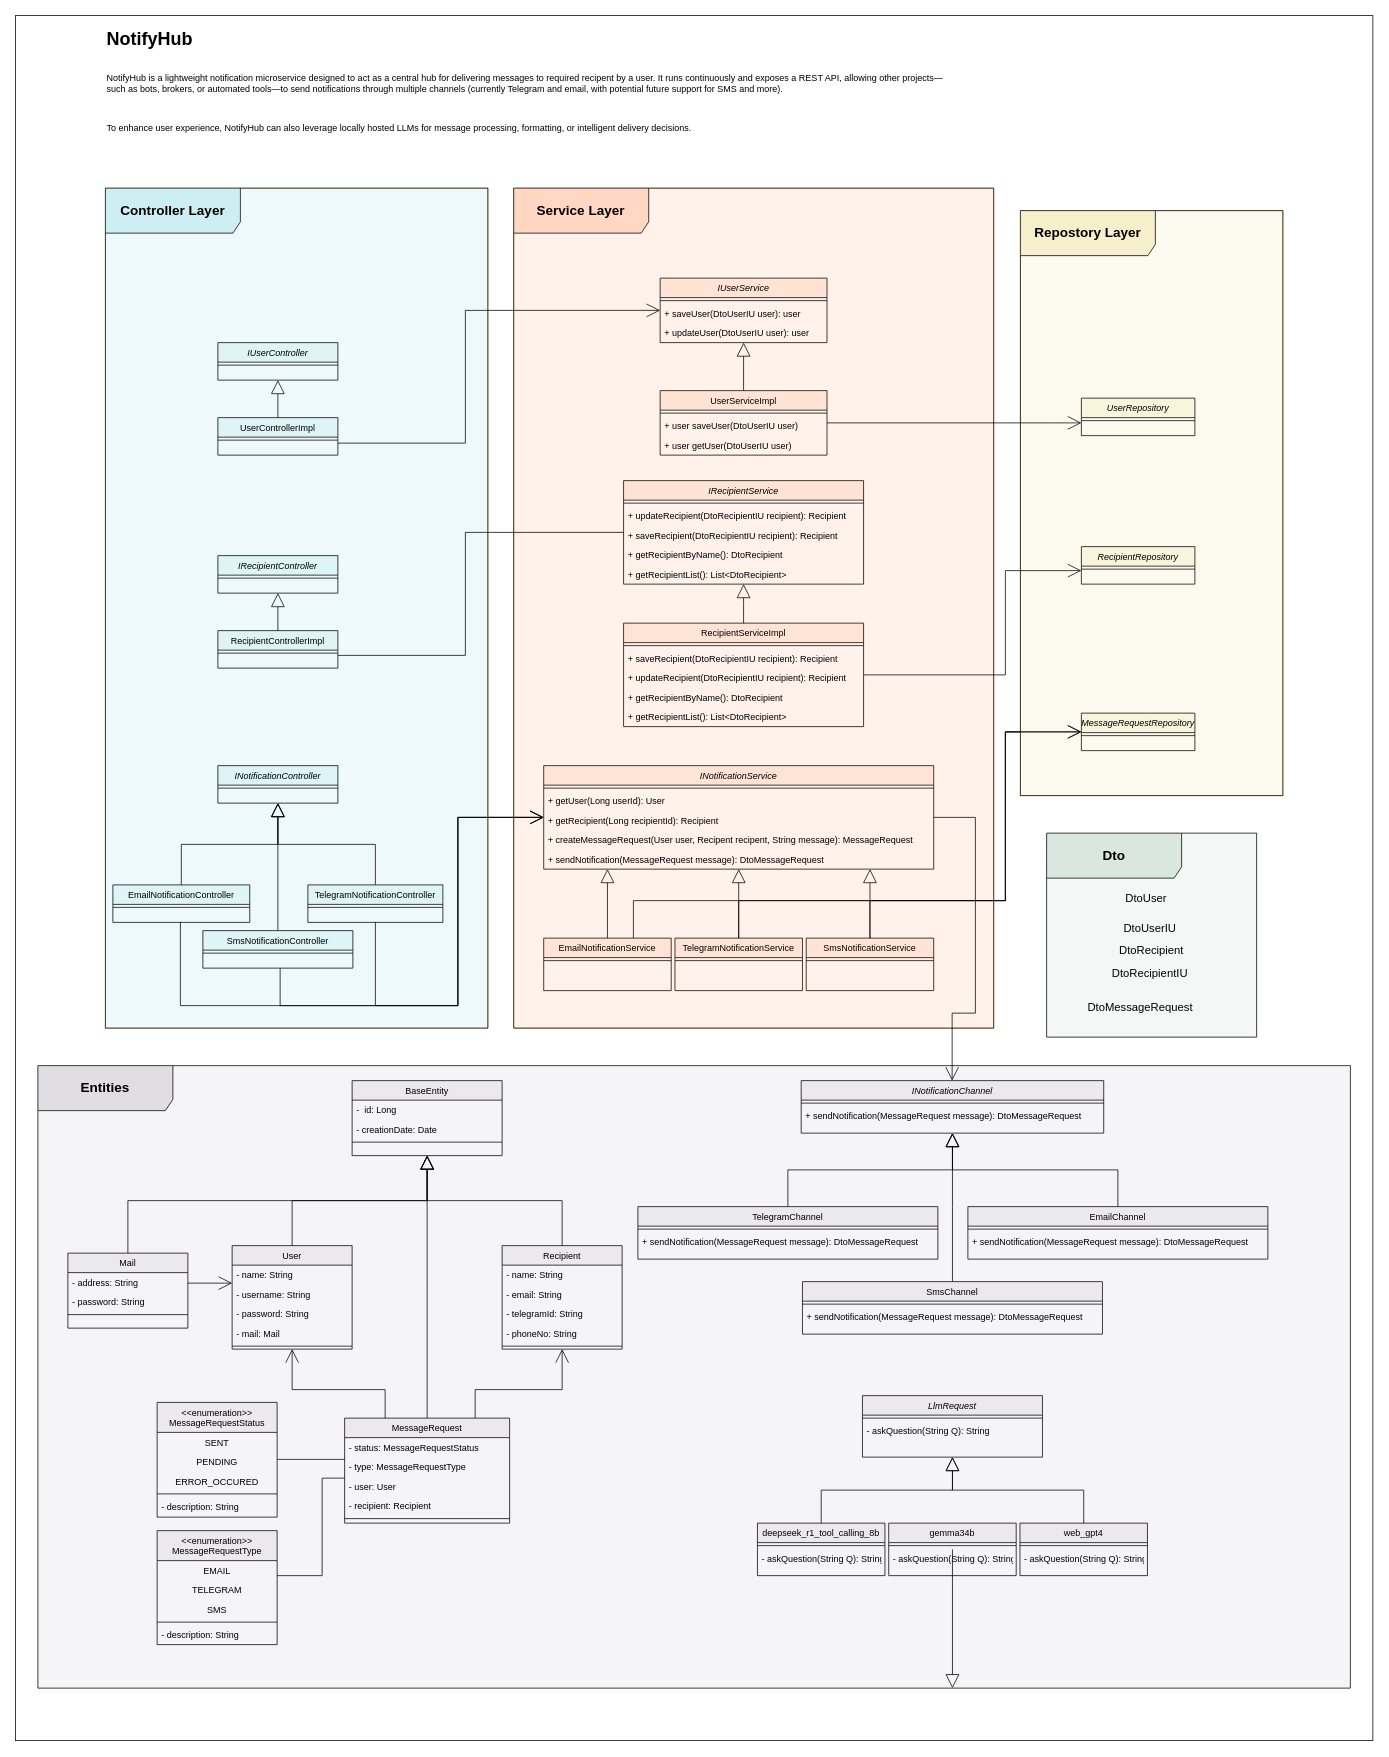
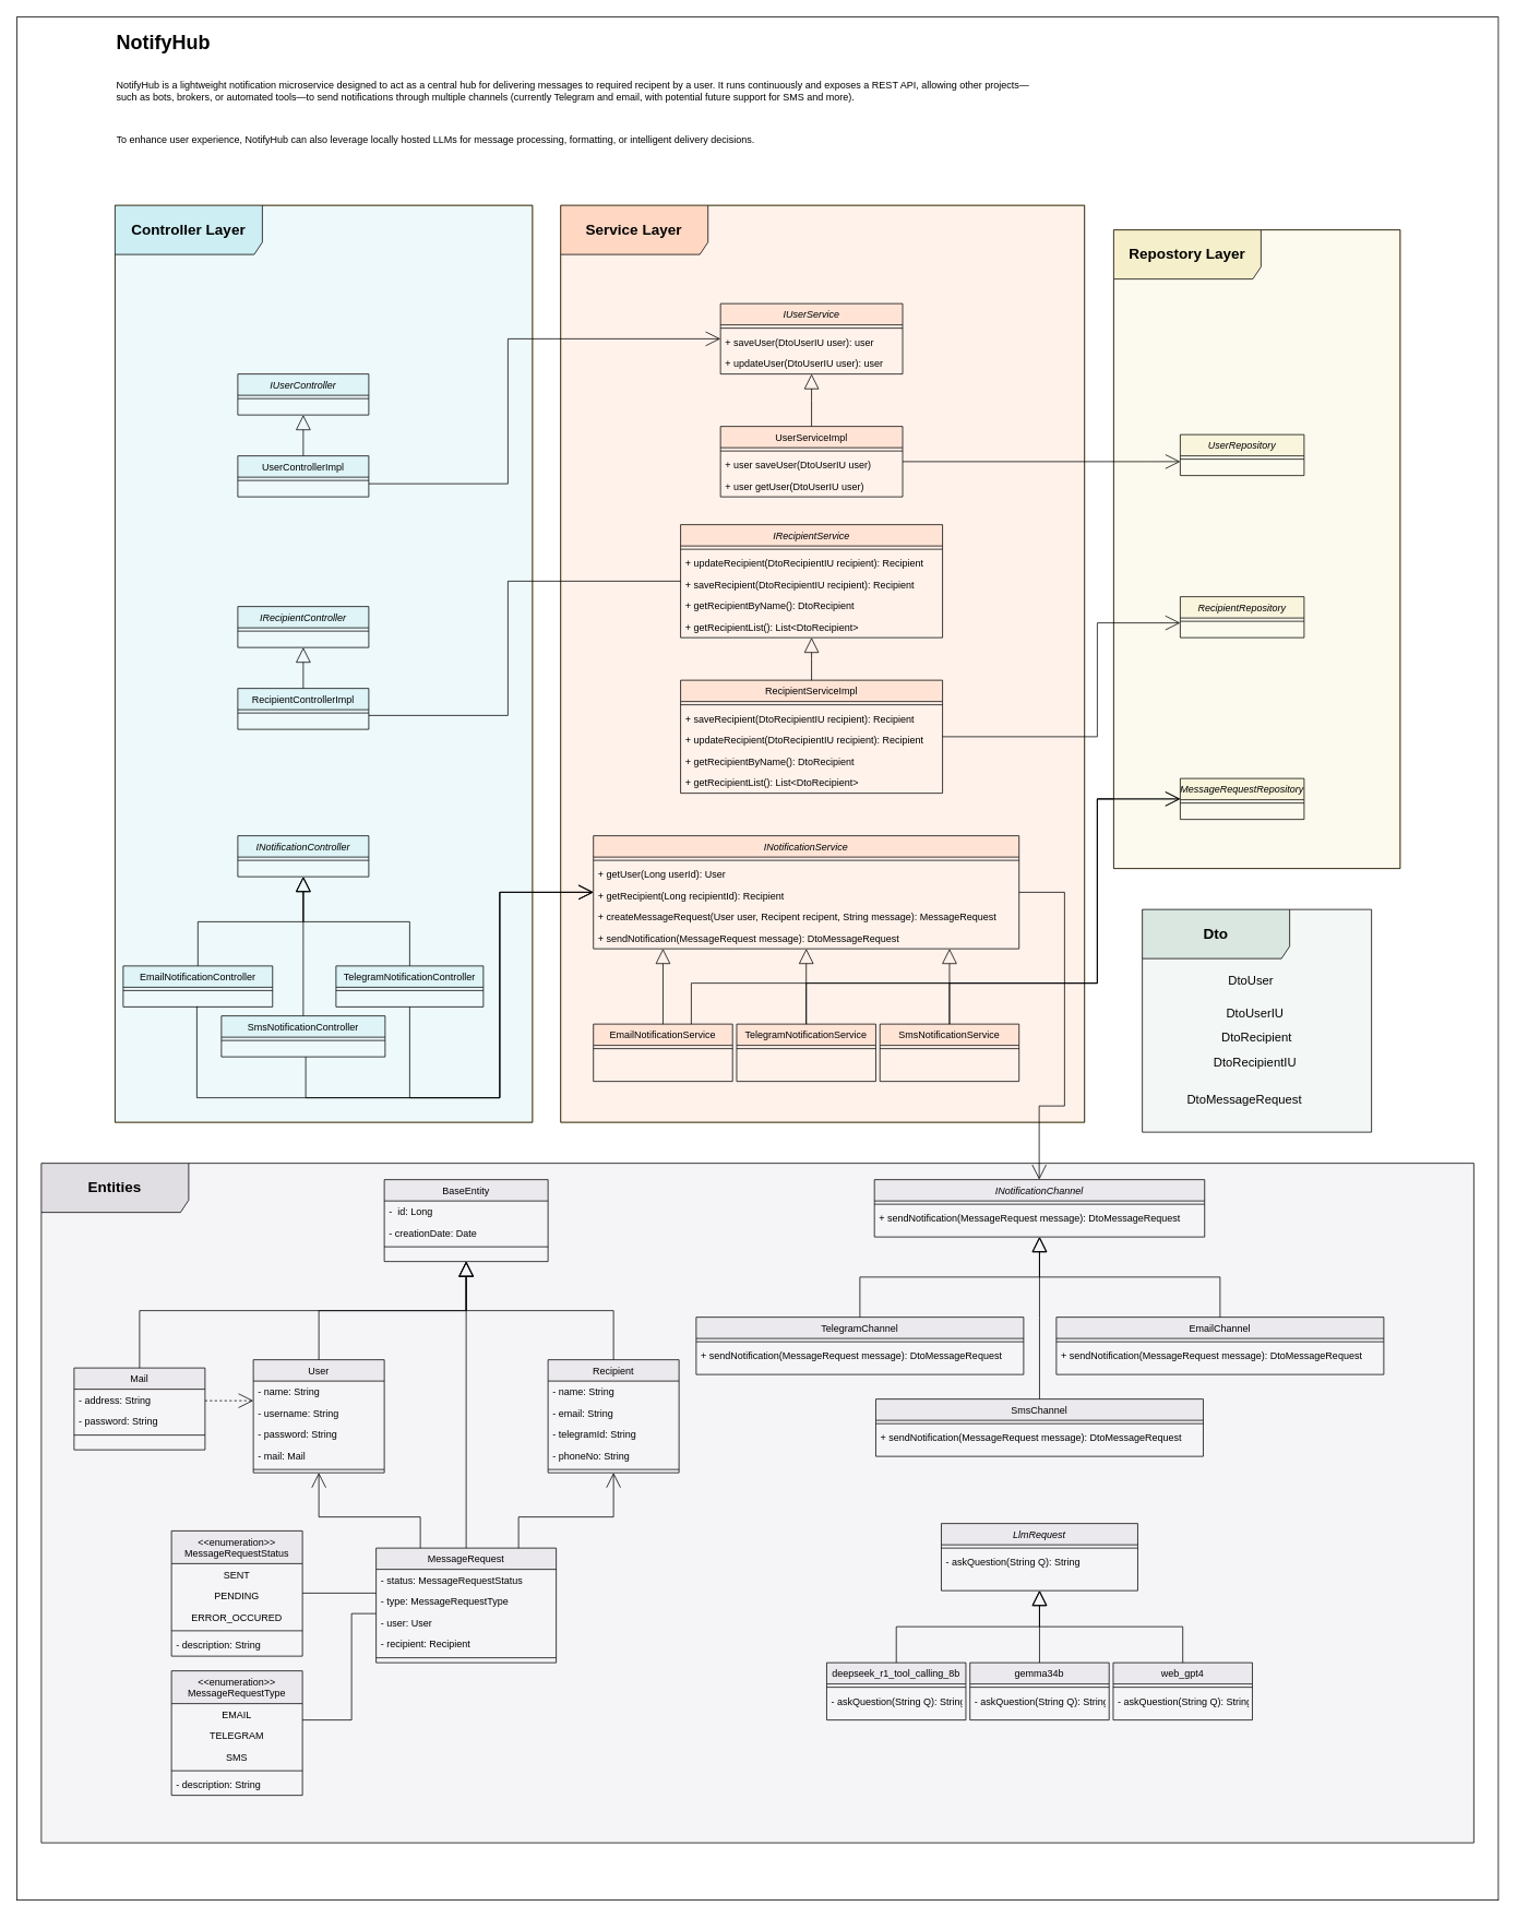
- <mxCell id="136" value="" style="endArrow=none;endFill=0;endSize=16;html=1;rounded=0;edgeStyle=orthogonalEdgeStyle;startArrow=open;startFill=0;startSize=16;" parent="75" source="92" target="131" edge="1"><mxGeometry width="160" relative="1" as="geometry"><mxPoint x="489" y="340" as="sourcePoint" /><mxPoint x="539" y="480" as="targetPoint" /><Array as="points"><mxPoint x="249" y="290" /><mxPoint x="249" y="290" /></Array></mxGeometry></mxCell>
+ <mxCell id="136" value="" style="endArrow=none;endFill=0;endSize=16;html=1;rounded=0;edgeStyle=orthogonalEdgeStyle;startArrow=open;startFill=0;startSize=16;dashed=1;" parent="75" source="92" target="131" edge="1"><mxGeometry width="160" relative="1" as="geometry"><mxPoint x="489" y="340" as="sourcePoint" /><mxPoint x="539" y="480" as="targetPoint" /><Array as="points"><mxPoint x="249" y="290" /><mxPoint x="249" y="290" /></Array></mxGeometry></mxCell>
- <mxCell id="89" value="" style="endArrow=block;endSize=16;endFill=0;shadow=0;strokeWidth=1;rounded=0;curved=0;edgeStyle=elbowEdgeStyle;elbow=vertical;" parent="75" source="83" target="76" edge="1"><mxGeometry width="160" relative="1" as="geometry"><mxPoint x="1369.44" y="605" as="sourcePoint" /><mxPoint x="1369.44" y="407" as="targetPoint" /></mxGeometry></mxCell>
+ <mxCell id="89" value="" style="endArrow=block;endSize=16;endFill=0;shadow=0;strokeWidth=1;rounded=0;curved=0;edgeStyle=elbowEdgeStyle;elbow=vertical;" parent="75" source="83" target="77" edge="1"><mxGeometry width="160" relative="1" as="geometry"><mxPoint x="1369.44" y="605" as="sourcePoint" /><mxPoint x="1369.44" y="407" as="targetPoint" /></mxGeometry></mxCell>
